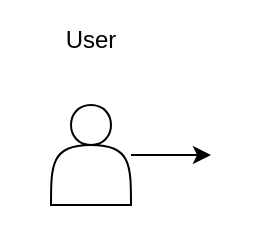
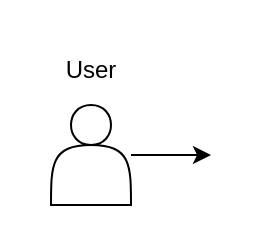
- <mxCell id="4" value="User" style="text;html=1;align=center;verticalAlign=middle;resizable=0;points=[];autosize=1;strokeColor=none;fillColor=none;" vertex="1" parent="1"><mxGeometry x="20" y="5" width="50" height="30" as="geometry" /></mxCell>
+ <mxCell id="4" value="User" style="text;html=1;align=center;verticalAlign=middle;resizable=0;points=[];autosize=1;strokeColor=none;fillColor=none;" vertex="1" parent="1"><mxGeometry x="20" y="20" width="50" height="30" as="geometry" /></mxCell>
